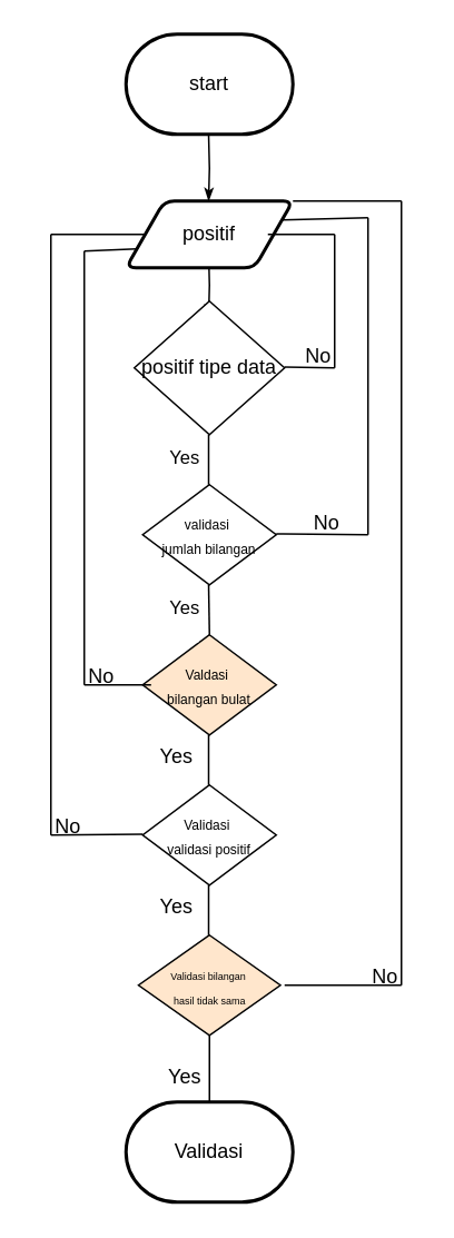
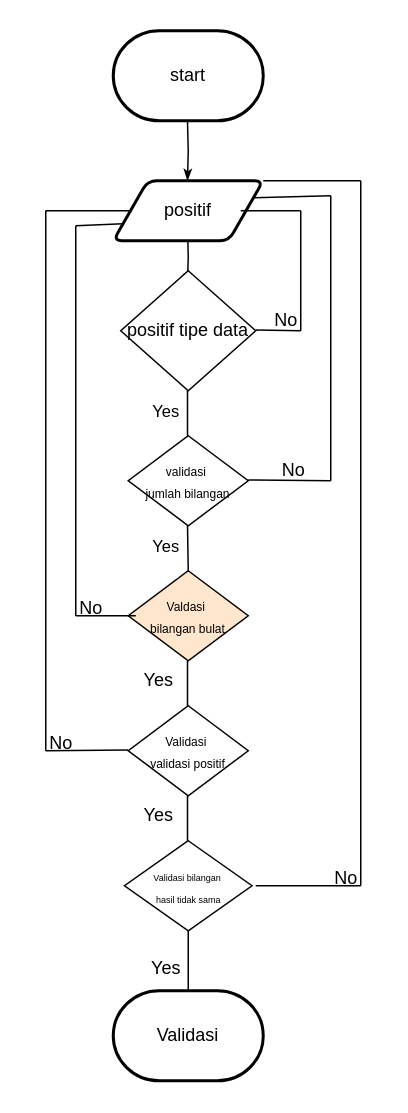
- <mxCell id="14" value="&lt;font style=&quot;font-size: 6px;&quot;&gt;Validasi bilangan&amp;nbsp;&lt;/font&gt;&lt;div&gt;&lt;font style=&quot;font-size: 6px;&quot;&gt;hasil tidak sama&lt;/font&gt;&lt;/div&gt;" style="rhombus;whiteSpace=wrap;html=1;fillColor=#ffe6cc;" vertex="1" parent="1"><mxGeometry x="82.5" y="560" width="85" height="60" as="geometry" /></mxCell>
+ <mxCell id="14" value="&lt;font style=&quot;font-size: 6px;&quot;&gt;Validasi bilangan&amp;nbsp;&lt;/font&gt;&lt;div&gt;&lt;font style=&quot;font-size: 6px;&quot;&gt;hasil tidak sama&lt;/font&gt;&lt;/div&gt;" style="rhombus;whiteSpace=wrap;html=1;" vertex="1" parent="1"><mxGeometry x="82.5" y="560" width="85" height="60" as="geometry" /></mxCell>
